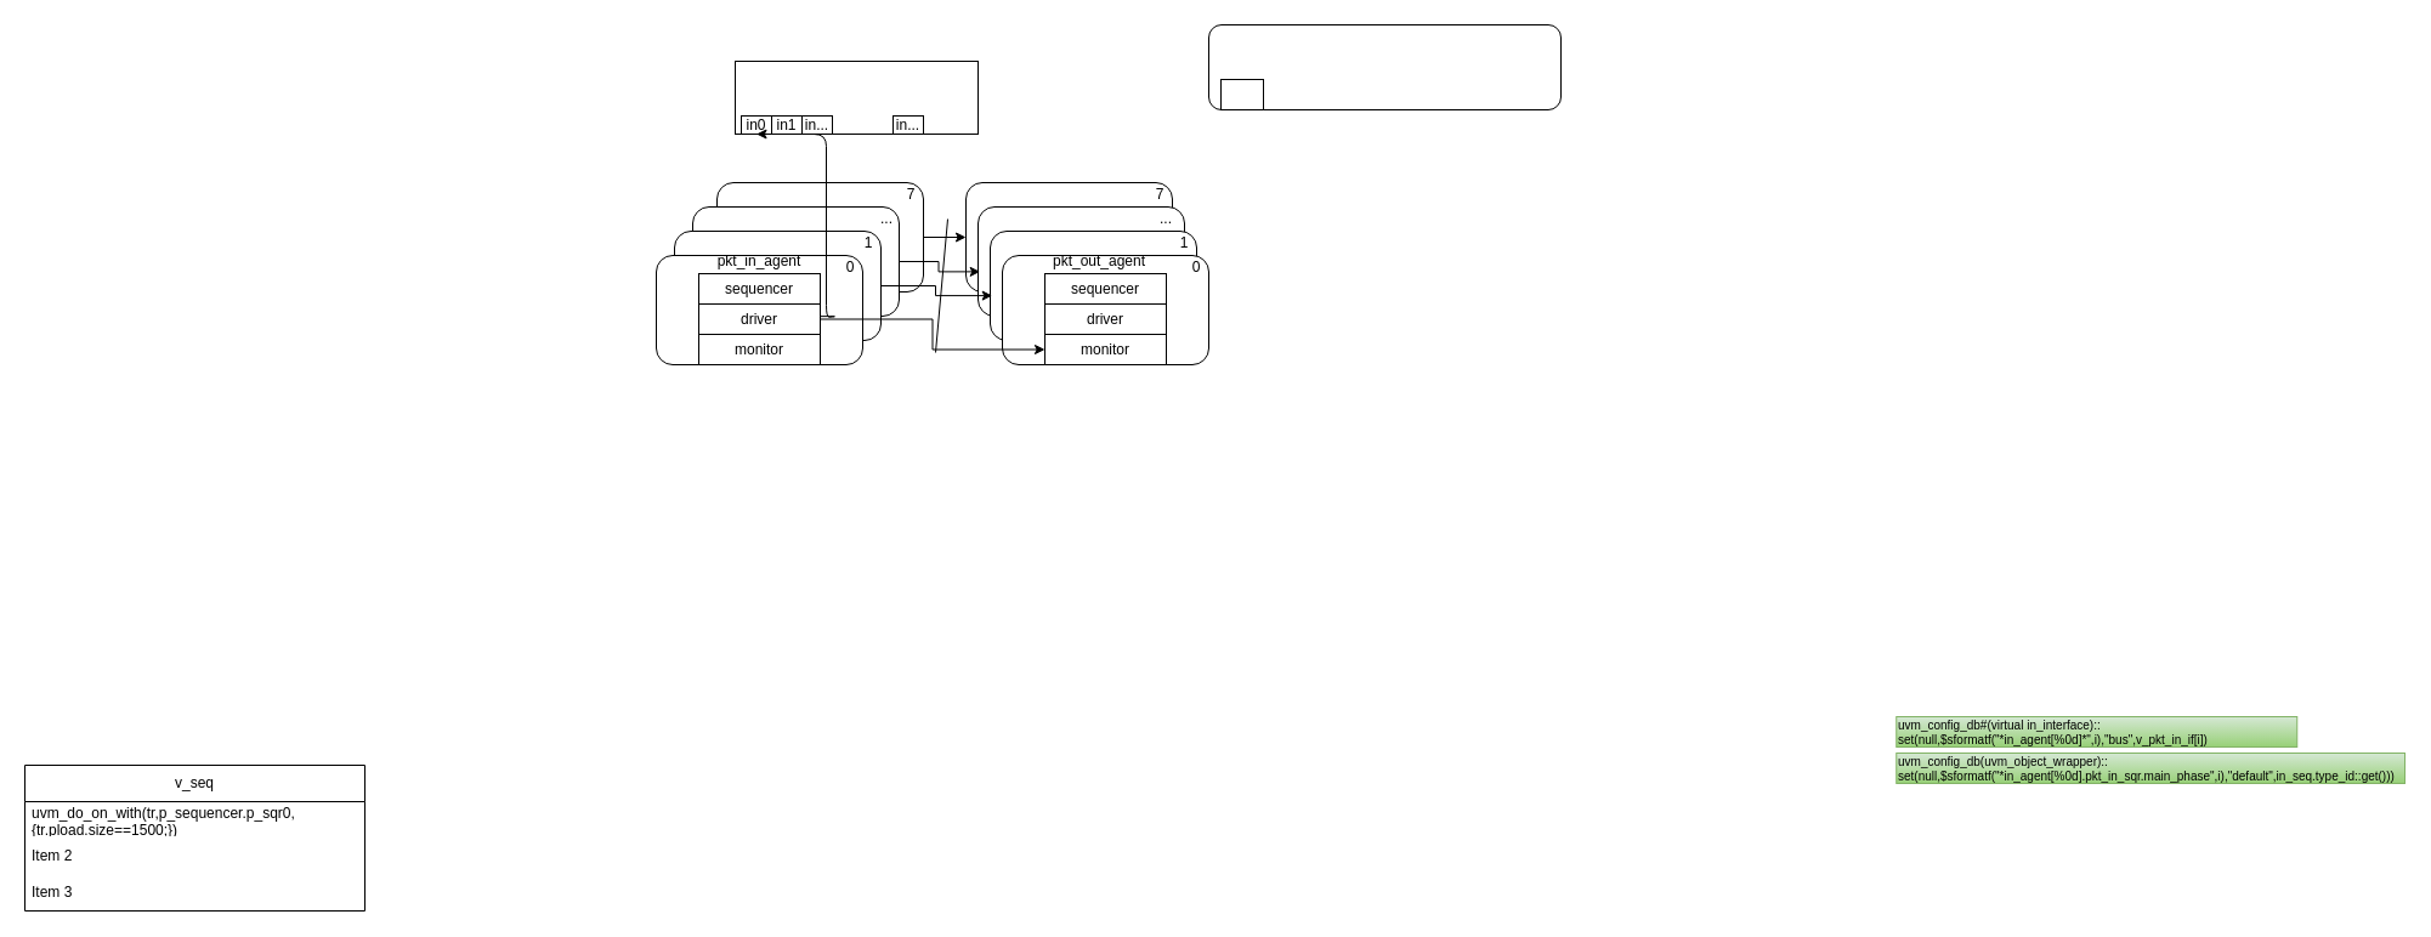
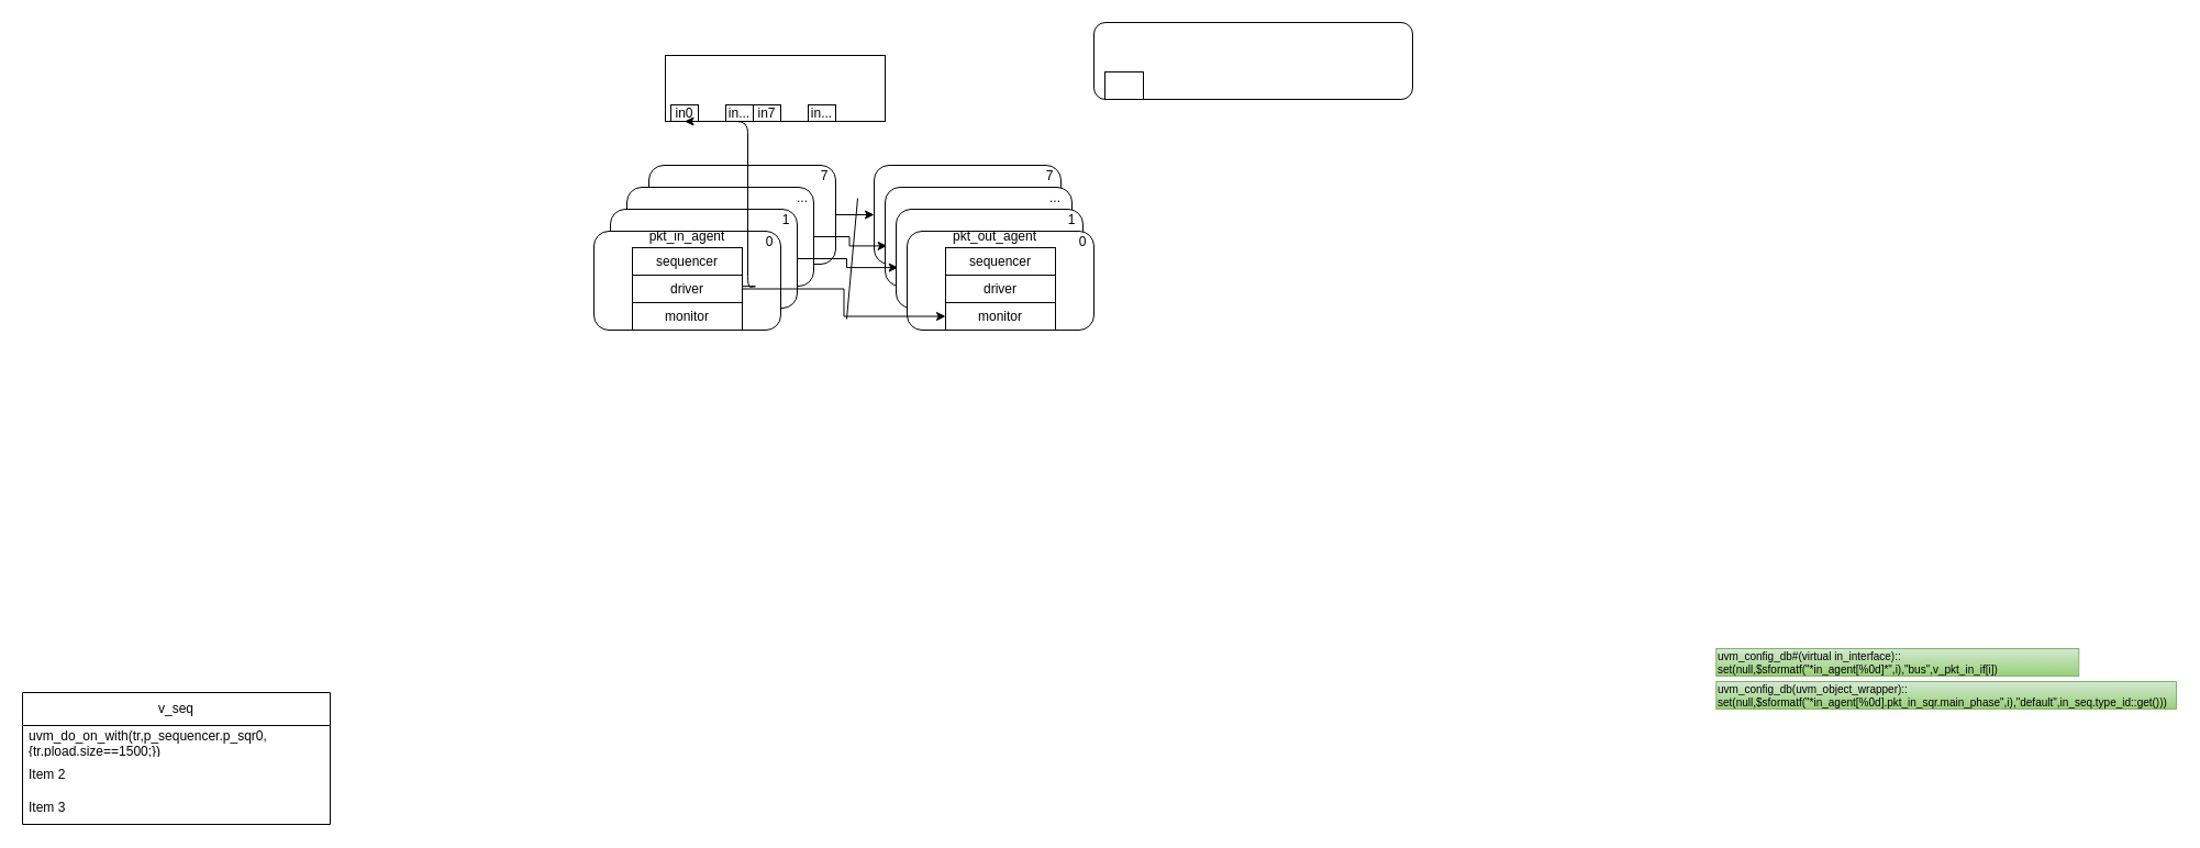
- <mxCell id="36" value="in1" style="rounded=0;whiteSpace=wrap;html=1;" parent="1" vertex="1"><mxGeometry x="635" y="95" width="25" height="15" as="geometry" /></mxCell>
+ <mxCell id="38" value="in7" style="rounded=0;whiteSpace=wrap;html=1;" parent="1" vertex="1"><mxGeometry x="685" y="95" width="25" height="15" as="geometry" /></mxCell>
